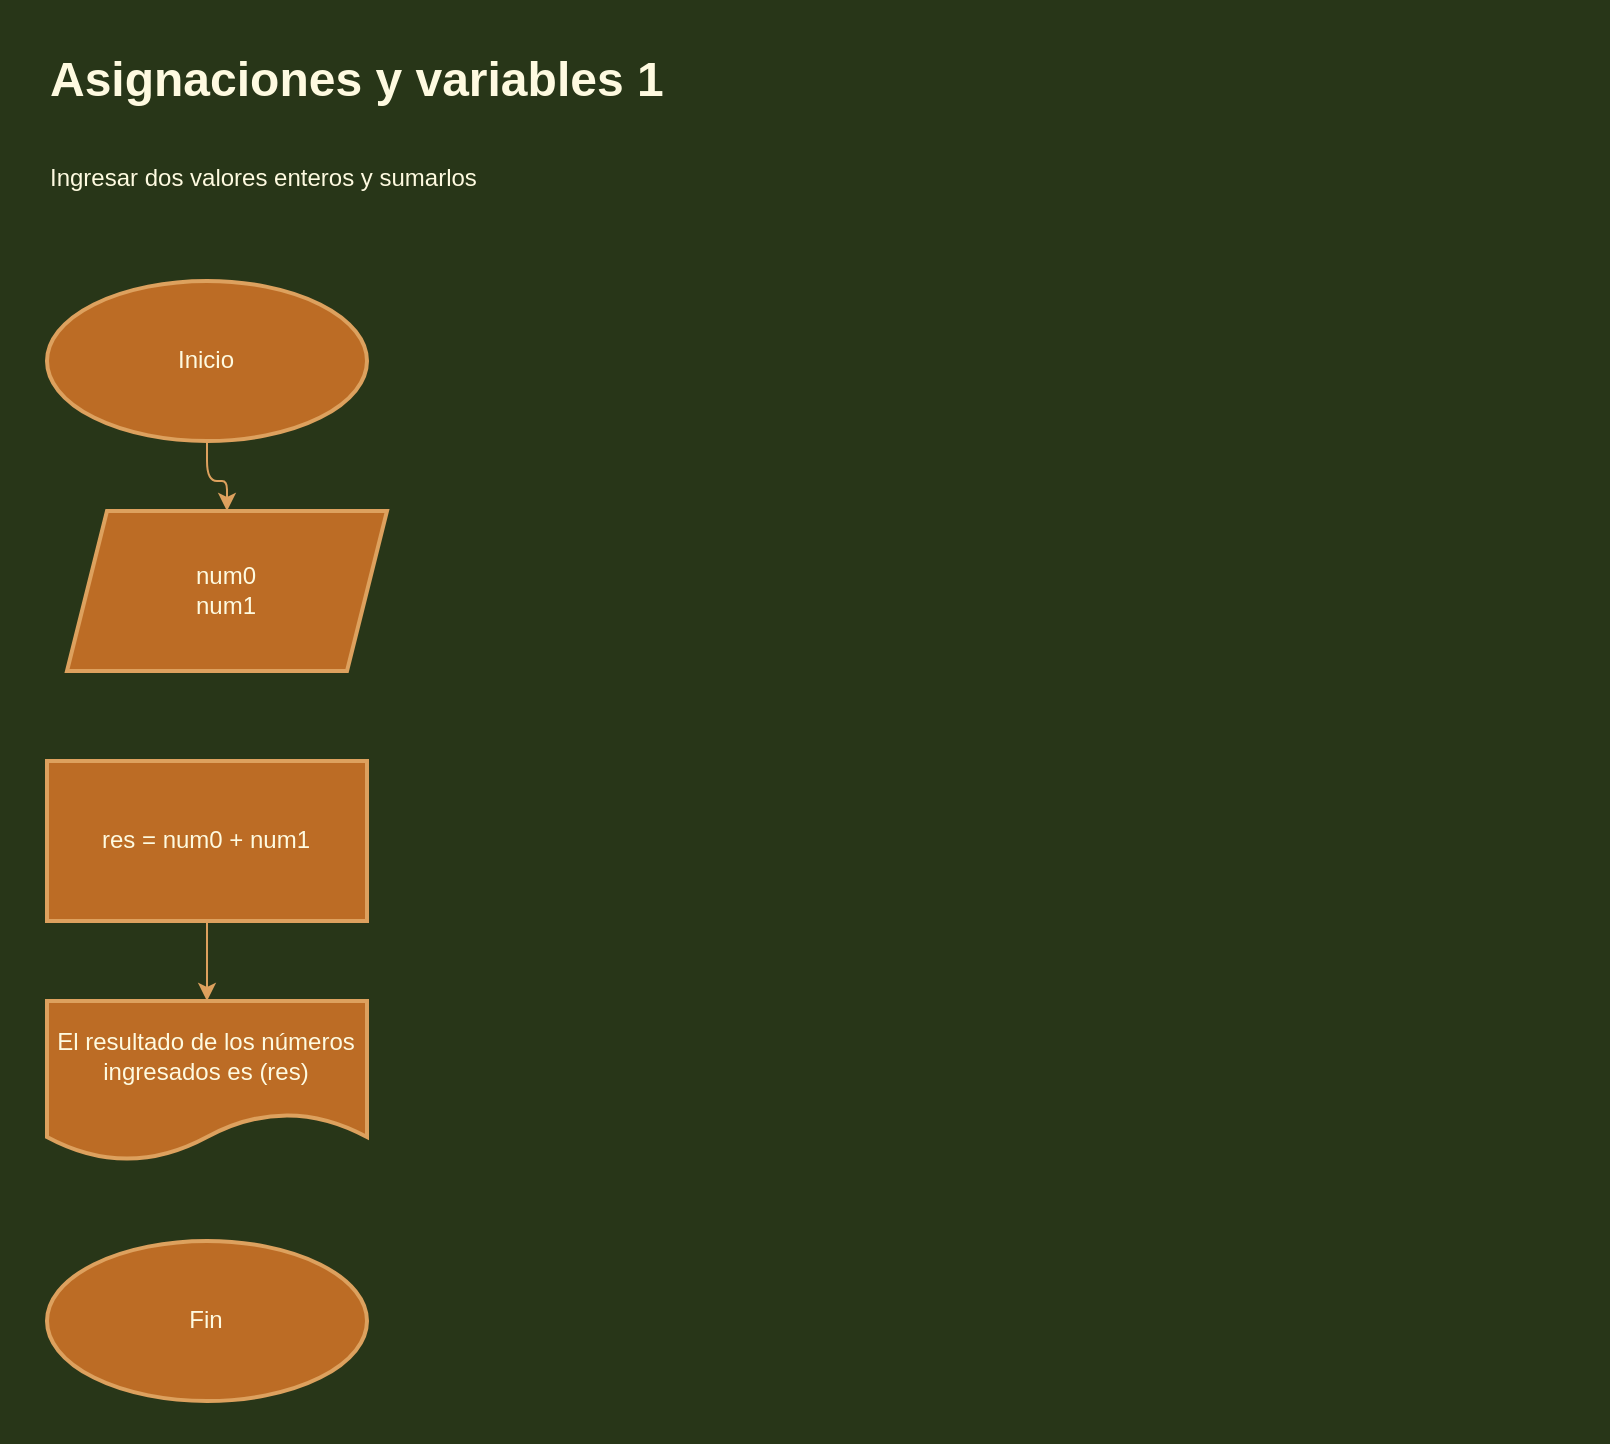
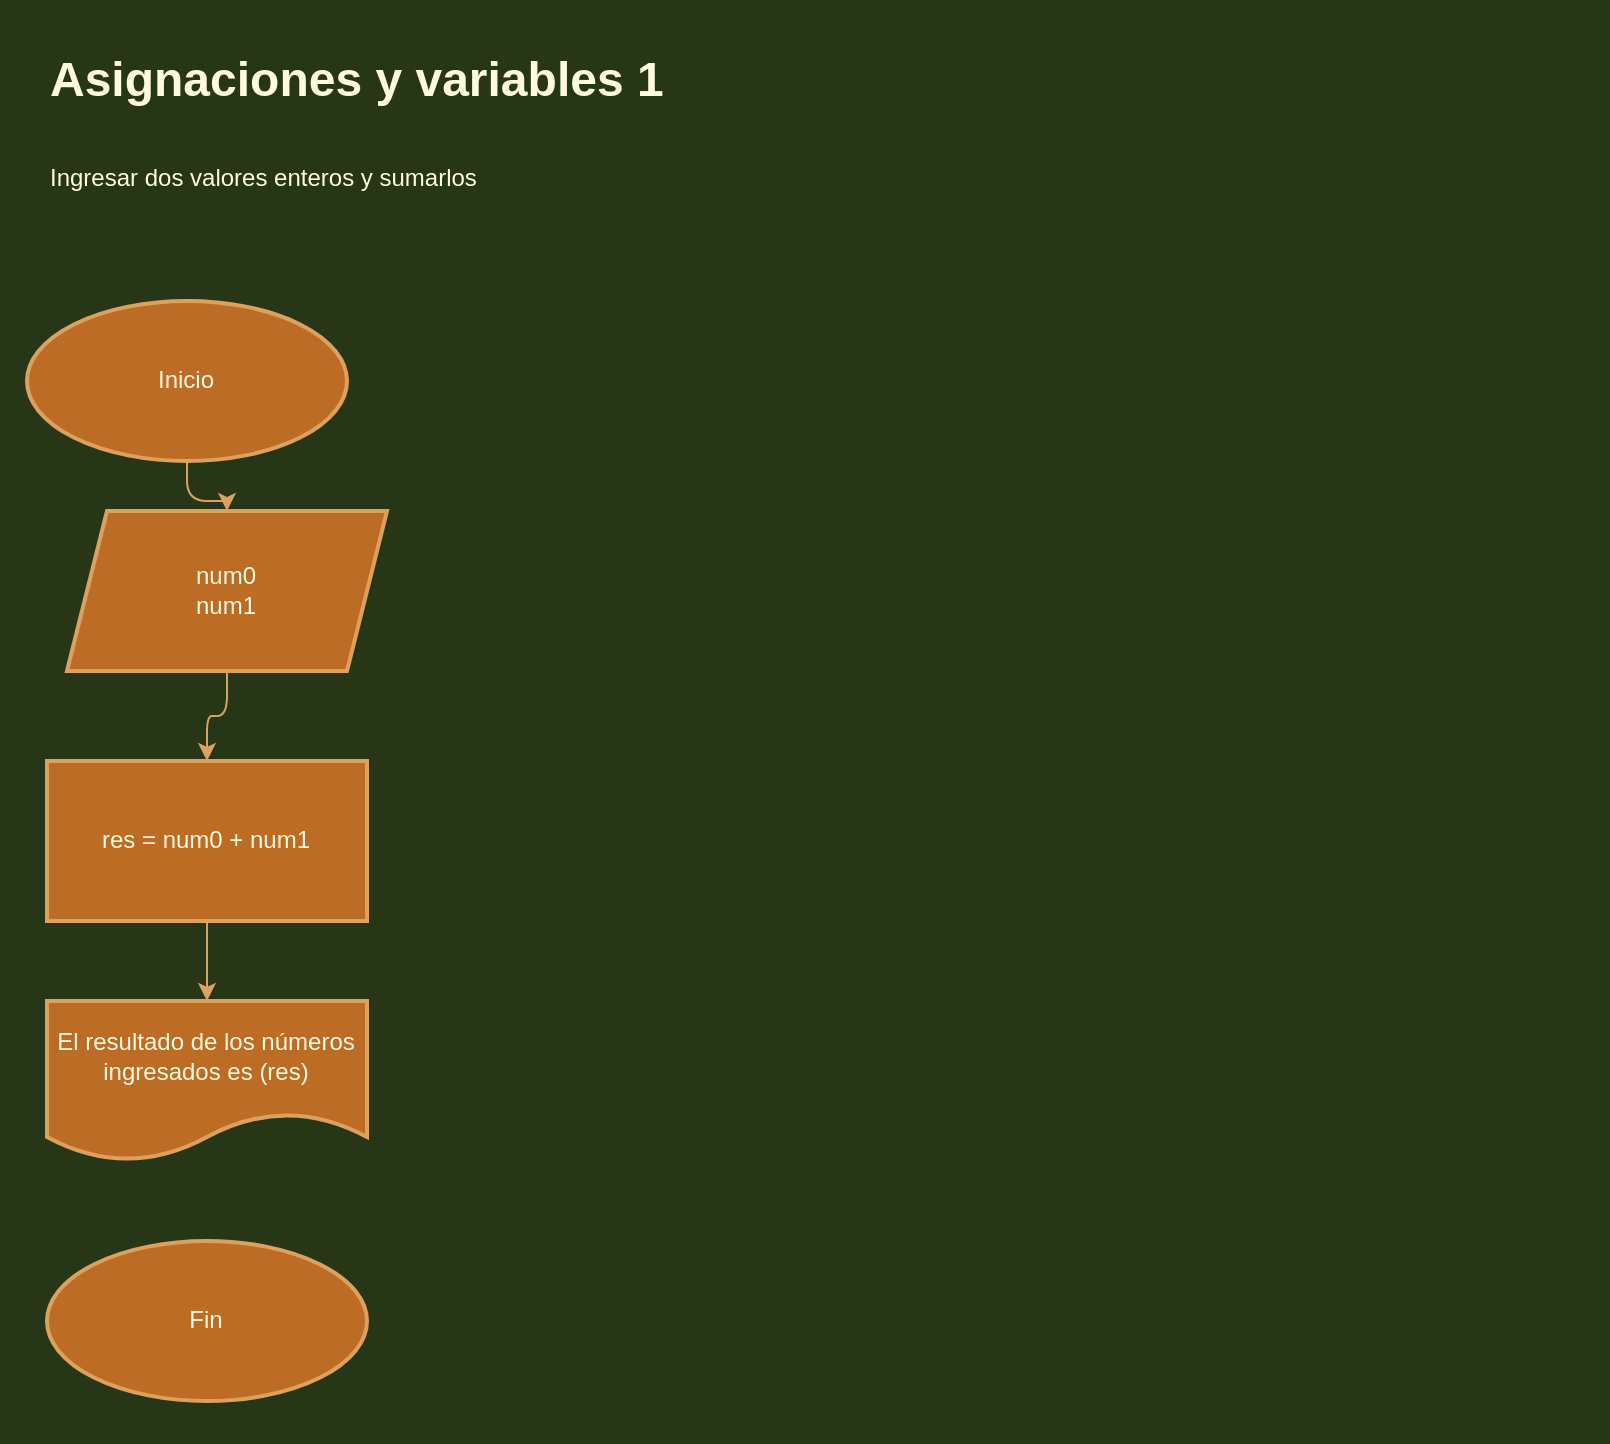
- <mxCell id="4" value="Inicio" style="strokeWidth=2;html=1;shape=mxgraph.flowchart.start_1;whiteSpace=wrap;rounded=0;sketch=0;fillColor=#BC6C25;fontColor=#FEFAE0;strokeColor=#DDA15E;" vertex="1" parent="1"><mxGeometry x="23" y="140" width="160" height="80" as="geometry" /></mxCell>
+ <mxCell id="4" value="Inicio" style="strokeWidth=2;html=1;shape=mxgraph.flowchart.start_1;whiteSpace=wrap;rounded=0;sketch=0;fillColor=#BC6C25;fontColor=#FEFAE0;strokeColor=#DDA15E;" vertex="1" parent="1"><mxGeometry x="13" y="150" width="160" height="80" as="geometry" /></mxCell>
+ <mxCell id="5" value="" style="edgeStyle=orthogonalEdgeStyle;curved=0;rounded=1;sketch=0;orthogonalLoop=1;jettySize=auto;html=1;strokeColor=#DDA15E;fillColor=#BC6C25;fontColor=#FEFAE0;" edge="1" parent="1" source="6" target="8"><mxGeometry relative="1" as="geometry" /></mxCell>
